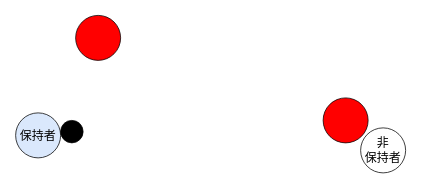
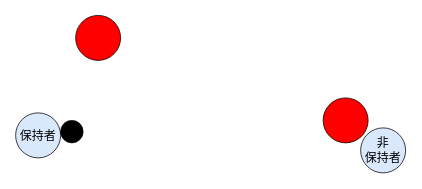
- <mxCell id="3" value="&lt;font style=&quot;font-size: 16px;&quot;&gt;非&lt;br&gt;保持者&lt;/font&gt;" style="ellipse;whiteSpace=wrap;html=1;aspect=fixed;" vertex="1" parent="1"><mxGeometry x="480" y="170" width="60" height="60" as="geometry" /></mxCell>
+ <mxCell id="3" value="&lt;font style=&quot;font-size: 16px;&quot;&gt;非&lt;br&gt;保持者&lt;/font&gt;" style="ellipse;whiteSpace=wrap;html=1;aspect=fixed;fillColor=#dae8fc;" vertex="1" parent="1"><mxGeometry x="480" y="170" width="60" height="60" as="geometry" /></mxCell>
